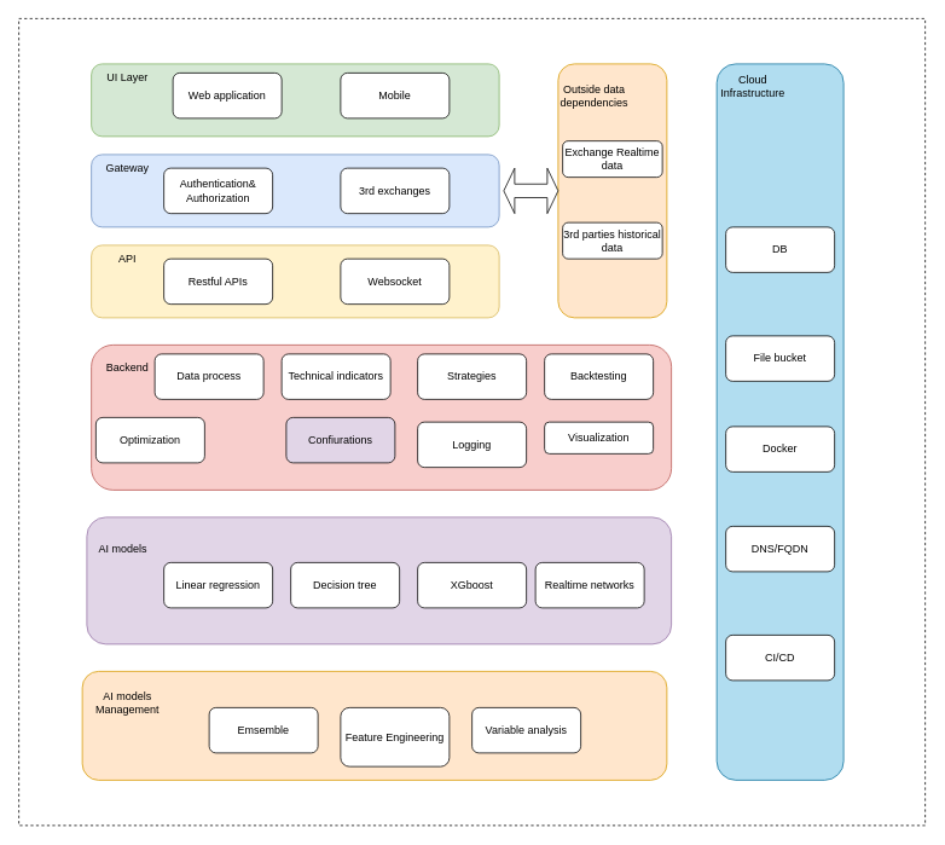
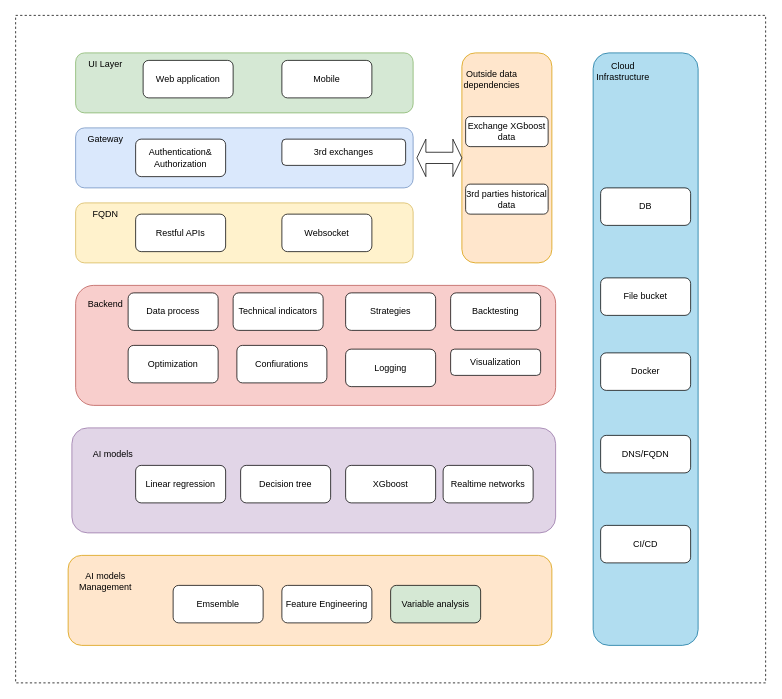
- <mxCell id="17" value="Exchange Realtime data" style="rounded=1;whiteSpace=wrap;html=1;" vertex="1" parent="1"><mxGeometry x="620" y="155" width="110" height="40" as="geometry" /></mxCell>
+ <mxCell id="17" value="Exchange XGboost data" style="rounded=1;whiteSpace=wrap;html=1;" vertex="1" parent="1"><mxGeometry x="620" y="155" width="110" height="40" as="geometry" /></mxCell>
- <mxCell id="10" value="3rd exchanges" style="rounded=1;whiteSpace=wrap;html=1;" vertex="1" parent="1"><mxGeometry x="375" y="185" width="120" height="50" as="geometry" /></mxCell>
+ <mxCell id="10" value="3rd exchanges" style="rounded=1;whiteSpace=wrap;html=1;" vertex="1" parent="1"><mxGeometry x="375" y="185" width="165" height="35" as="geometry" /></mxCell>
- <mxCell id="12" value="API" style="text;html=1;align=center;verticalAlign=middle;whiteSpace=wrap;rounded=0;" vertex="1" parent="1"><mxGeometry x="110" y="270" width="60" height="30" as="geometry" /></mxCell>
+ <mxCell id="12" value="FQDN" style="text;html=1;align=center;verticalAlign=middle;whiteSpace=wrap;rounded=0;" vertex="1" parent="1"><mxGeometry x="110" y="270" width="60" height="30" as="geometry" /></mxCell>
- <mxCell id="24" value="Optimization" style="rounded=1;whiteSpace=wrap;html=1;" vertex="1" parent="1"><mxGeometry x="105" y="460" width="120" height="50" as="geometry" /></mxCell>
+ <mxCell id="24" value="Optimization" style="rounded=1;whiteSpace=wrap;html=1;" vertex="1" parent="1"><mxGeometry x="170" y="460" width="120" height="50" as="geometry" /></mxCell>
- <mxCell id="25" value="Confiurations" style="rounded=1;whiteSpace=wrap;html=1;fillColor=#e1d5e7;" vertex="1" parent="1"><mxGeometry x="315" y="460" width="120" height="50" as="geometry" /></mxCell>
+ <mxCell id="25" value="Confiurations" style="rounded=1;whiteSpace=wrap;html=1;" vertex="1" parent="1"><mxGeometry x="315" y="460" width="120" height="50" as="geometry" /></mxCell>
- <mxCell id="30" value="AI models" style="text;html=1;align=center;verticalAlign=middle;whiteSpace=wrap;rounded=0;" vertex="1" parent="1"><mxGeometry x="105" y="590" width="60" height="30" as="geometry" /></mxCell>
+ <mxCell id="30" value="AI models" style="text;html=1;align=center;verticalAlign=middle;whiteSpace=wrap;rounded=0;" vertex="1" parent="1"><mxGeometry x="120" y="590" width="60" height="30" as="geometry" /></mxCell>
- <mxCell id="39" value="Variable analysis" style="rounded=1;whiteSpace=wrap;html=1;" vertex="1" parent="1"><mxGeometry x="520" y="780" width="120" height="50" as="geometry" /></mxCell>
+ <mxCell id="39" value="Variable analysis" style="rounded=1;whiteSpace=wrap;html=1;fillColor=#d5e8d4;" vertex="1" parent="1"><mxGeometry x="520" y="780" width="120" height="50" as="geometry" /></mxCell>
- <mxCell id="38" value="Feature Engineering" style="rounded=1;whiteSpace=wrap;html=1;" vertex="1" parent="1"><mxGeometry x="375" y="780" width="120" height="65" as="geometry" /></mxCell>
+ <mxCell id="38" value="Feature Engineering" style="rounded=1;whiteSpace=wrap;html=1;" vertex="1" parent="1"><mxGeometry x="375" y="780" width="120" height="50" as="geometry" /></mxCell>
